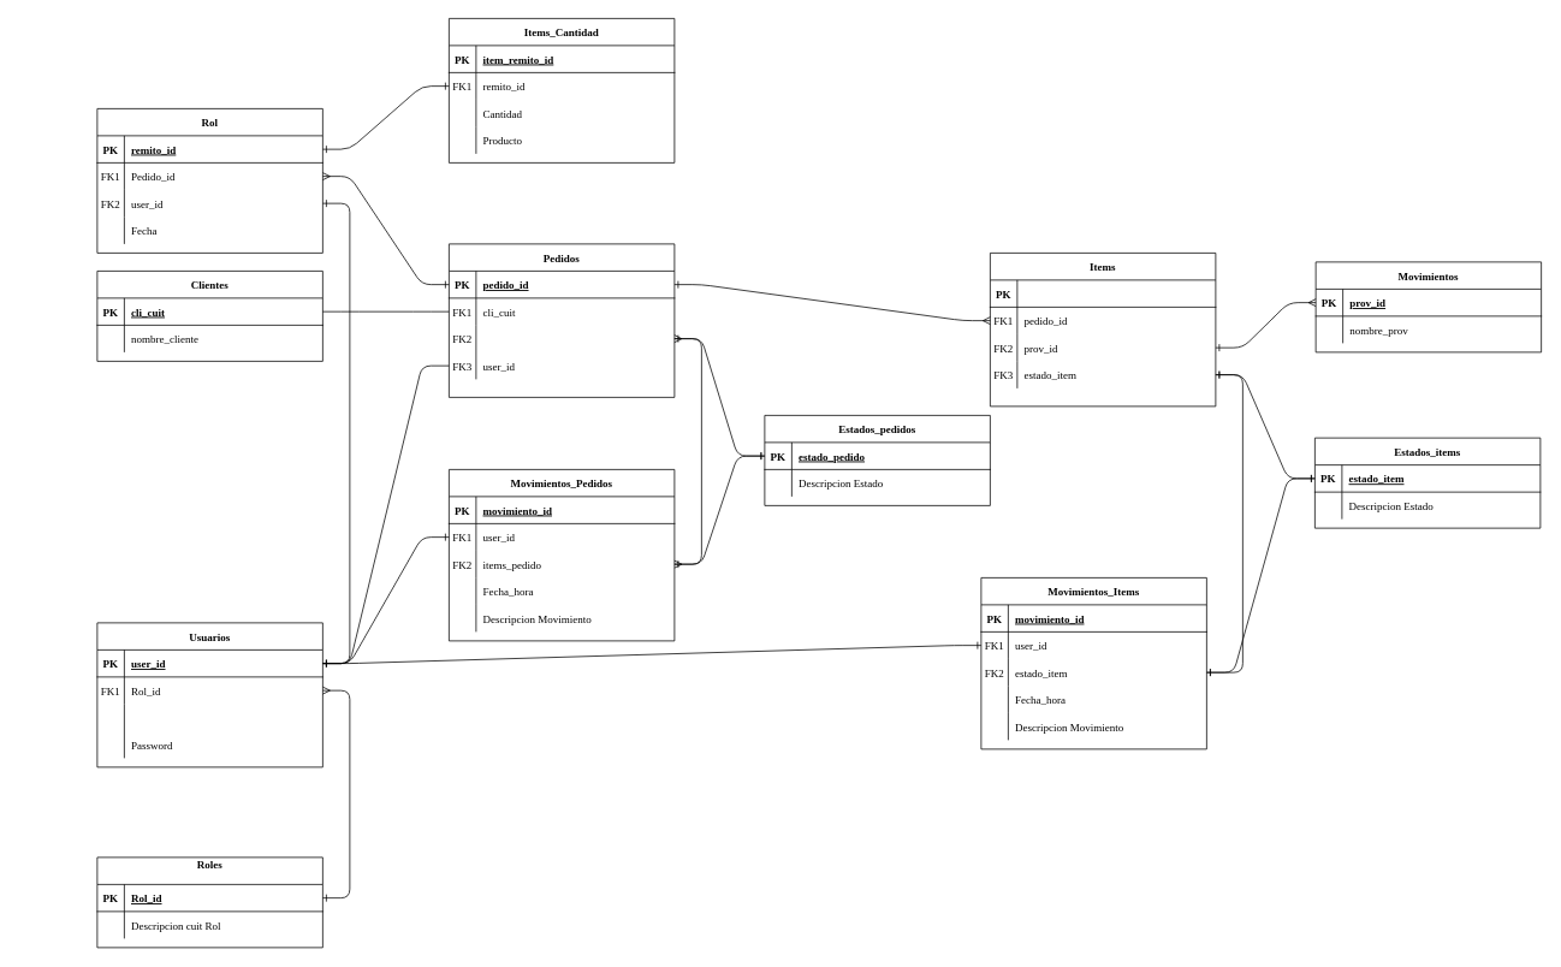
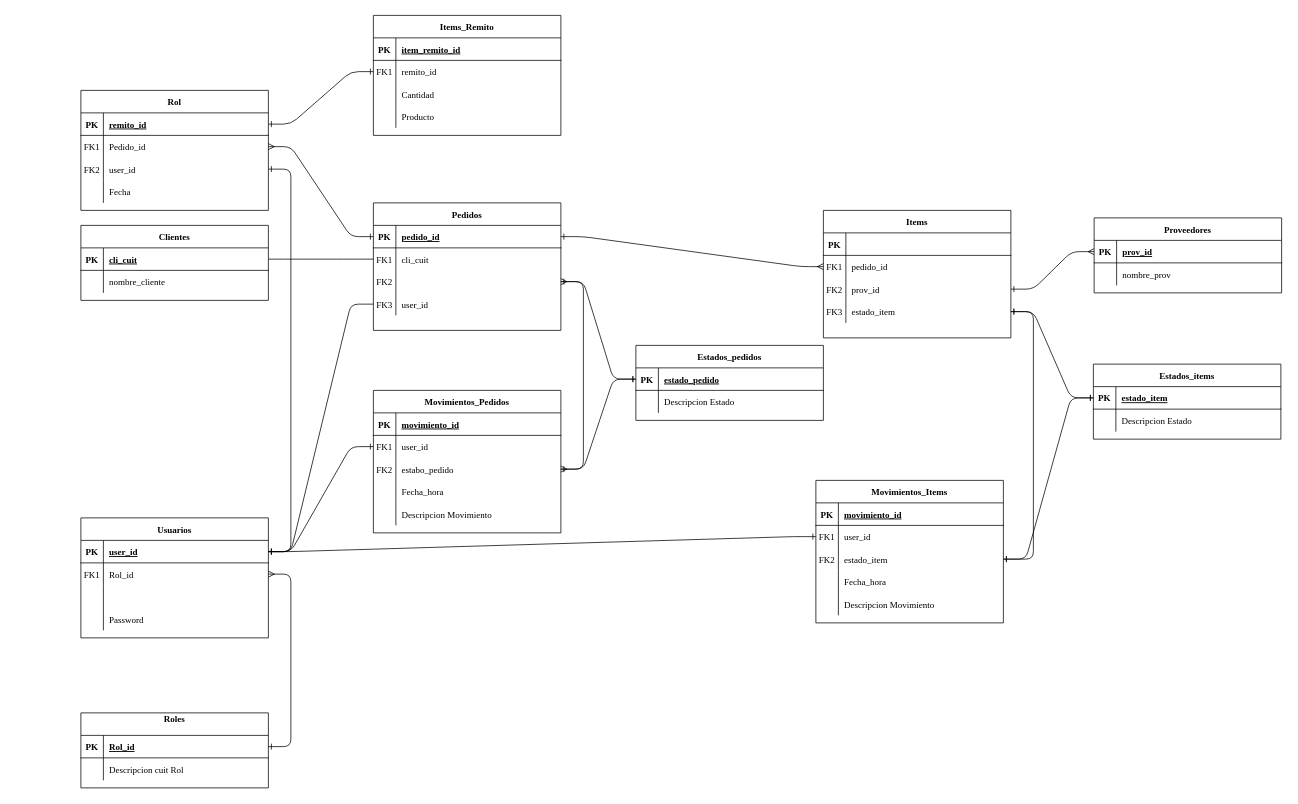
- <mxCell id="132" value="Items_Cantidad" style="shape=table;startSize=30;container=1;collapsible=1;childLayout=tableLayout;fixedRows=1;rowLines=0;fontStyle=1;align=center;resizeLast=1;fontFamily=Verdana;" vertex="1" parent="1"><mxGeometry x="497" y="20" width="250" height="160" as="geometry" /></mxCell>
+ <mxCell id="132" value="Items_Remito" style="shape=table;startSize=30;container=1;collapsible=1;childLayout=tableLayout;fixedRows=1;rowLines=0;fontStyle=1;align=center;resizeLast=1;fontFamily=Verdana;" vertex="1" parent="1"><mxGeometry x="497" y="20" width="250" height="160" as="geometry" /></mxCell>
- <mxCell id="22" value="Movimientos" style="shape=table;startSize=30;container=1;collapsible=1;childLayout=tableLayout;fixedRows=1;rowLines=0;fontStyle=1;align=center;resizeLast=1;fontFamily=Verdana;" parent="1" vertex="1"><mxGeometry x="1458" y="290" width="250" height="100" as="geometry" /></mxCell>
+ <mxCell id="22" value="Proveedores" style="shape=table;startSize=30;container=1;collapsible=1;childLayout=tableLayout;fixedRows=1;rowLines=0;fontStyle=1;align=center;resizeLast=1;fontFamily=Verdana;" parent="1" vertex="1"><mxGeometry x="1458" y="290" width="250" height="100" as="geometry" /></mxCell>
- <mxCell id="105" value="items_pedido" style="shape=partialRectangle;overflow=hidden;connectable=0;fillColor=none;top=0;left=0;bottom=0;right=0;align=left;spacingLeft=6;fontFamily=Verdana;" parent="103" vertex="1"><mxGeometry x="30" width="220" height="30" as="geometry"><mxRectangle width="220" height="30" as="alternateBounds" /></mxGeometry></mxCell>
+ <mxCell id="105" value="estabo_pedido" style="shape=partialRectangle;overflow=hidden;connectable=0;fillColor=none;top=0;left=0;bottom=0;right=0;align=left;spacingLeft=6;fontFamily=Verdana;" parent="103" vertex="1"><mxGeometry x="30" width="220" height="30" as="geometry"><mxRectangle width="220" height="30" as="alternateBounds" /></mxGeometry></mxCell>
